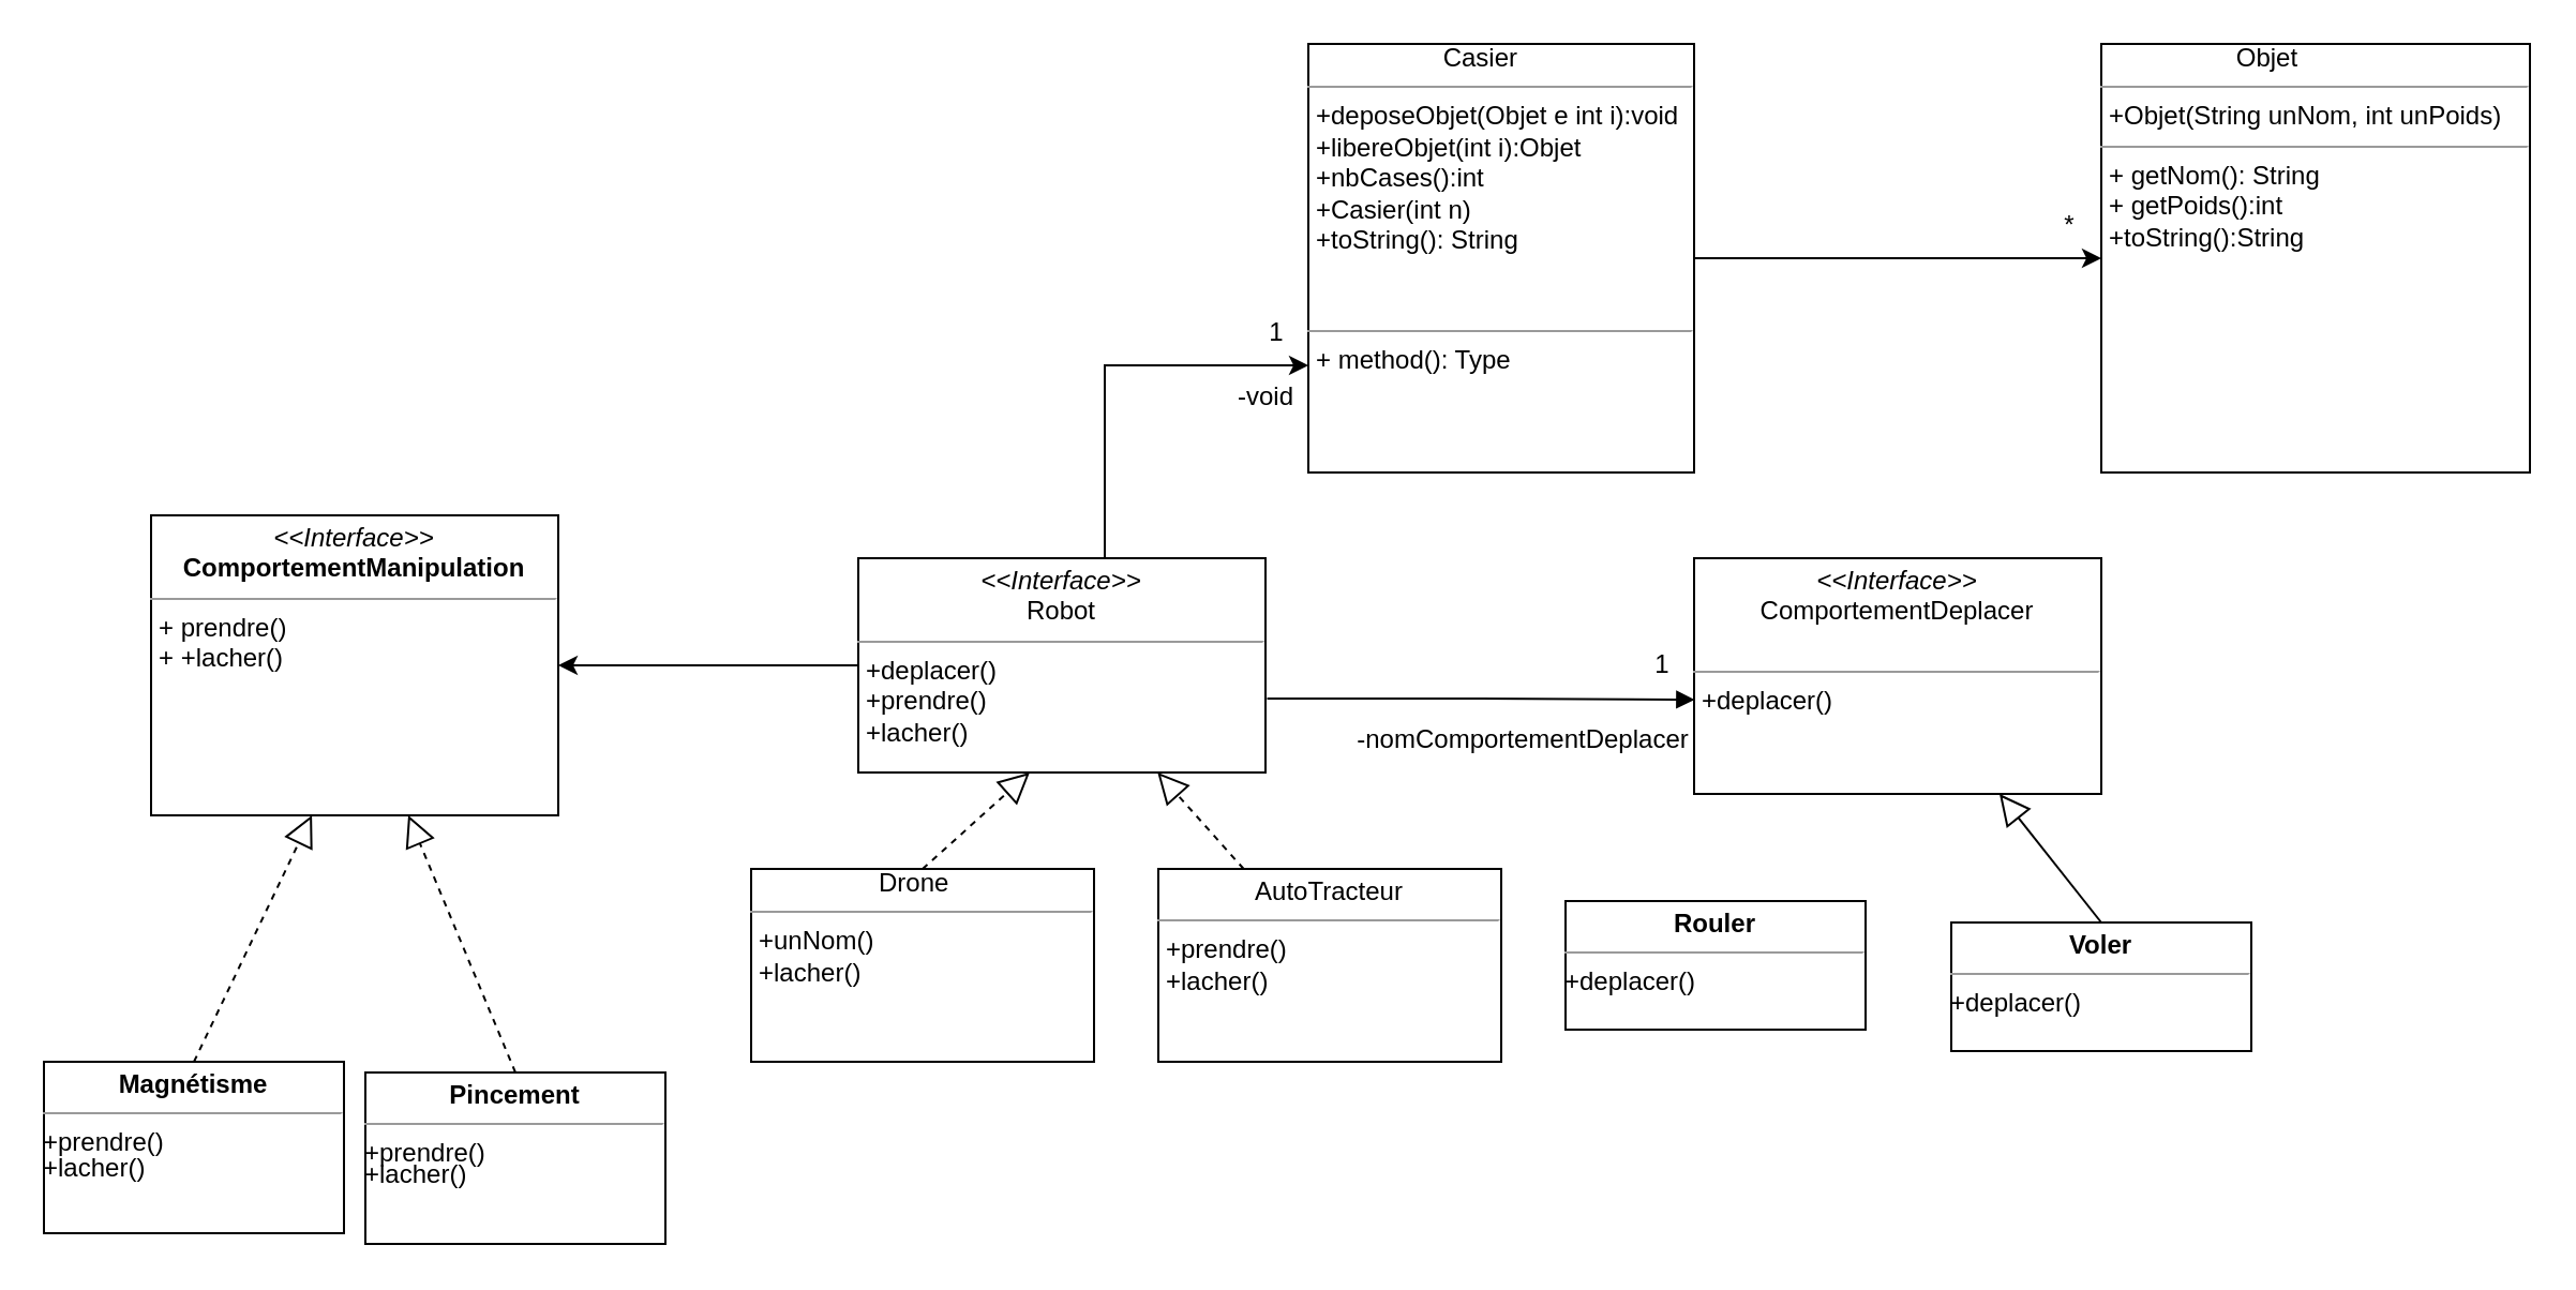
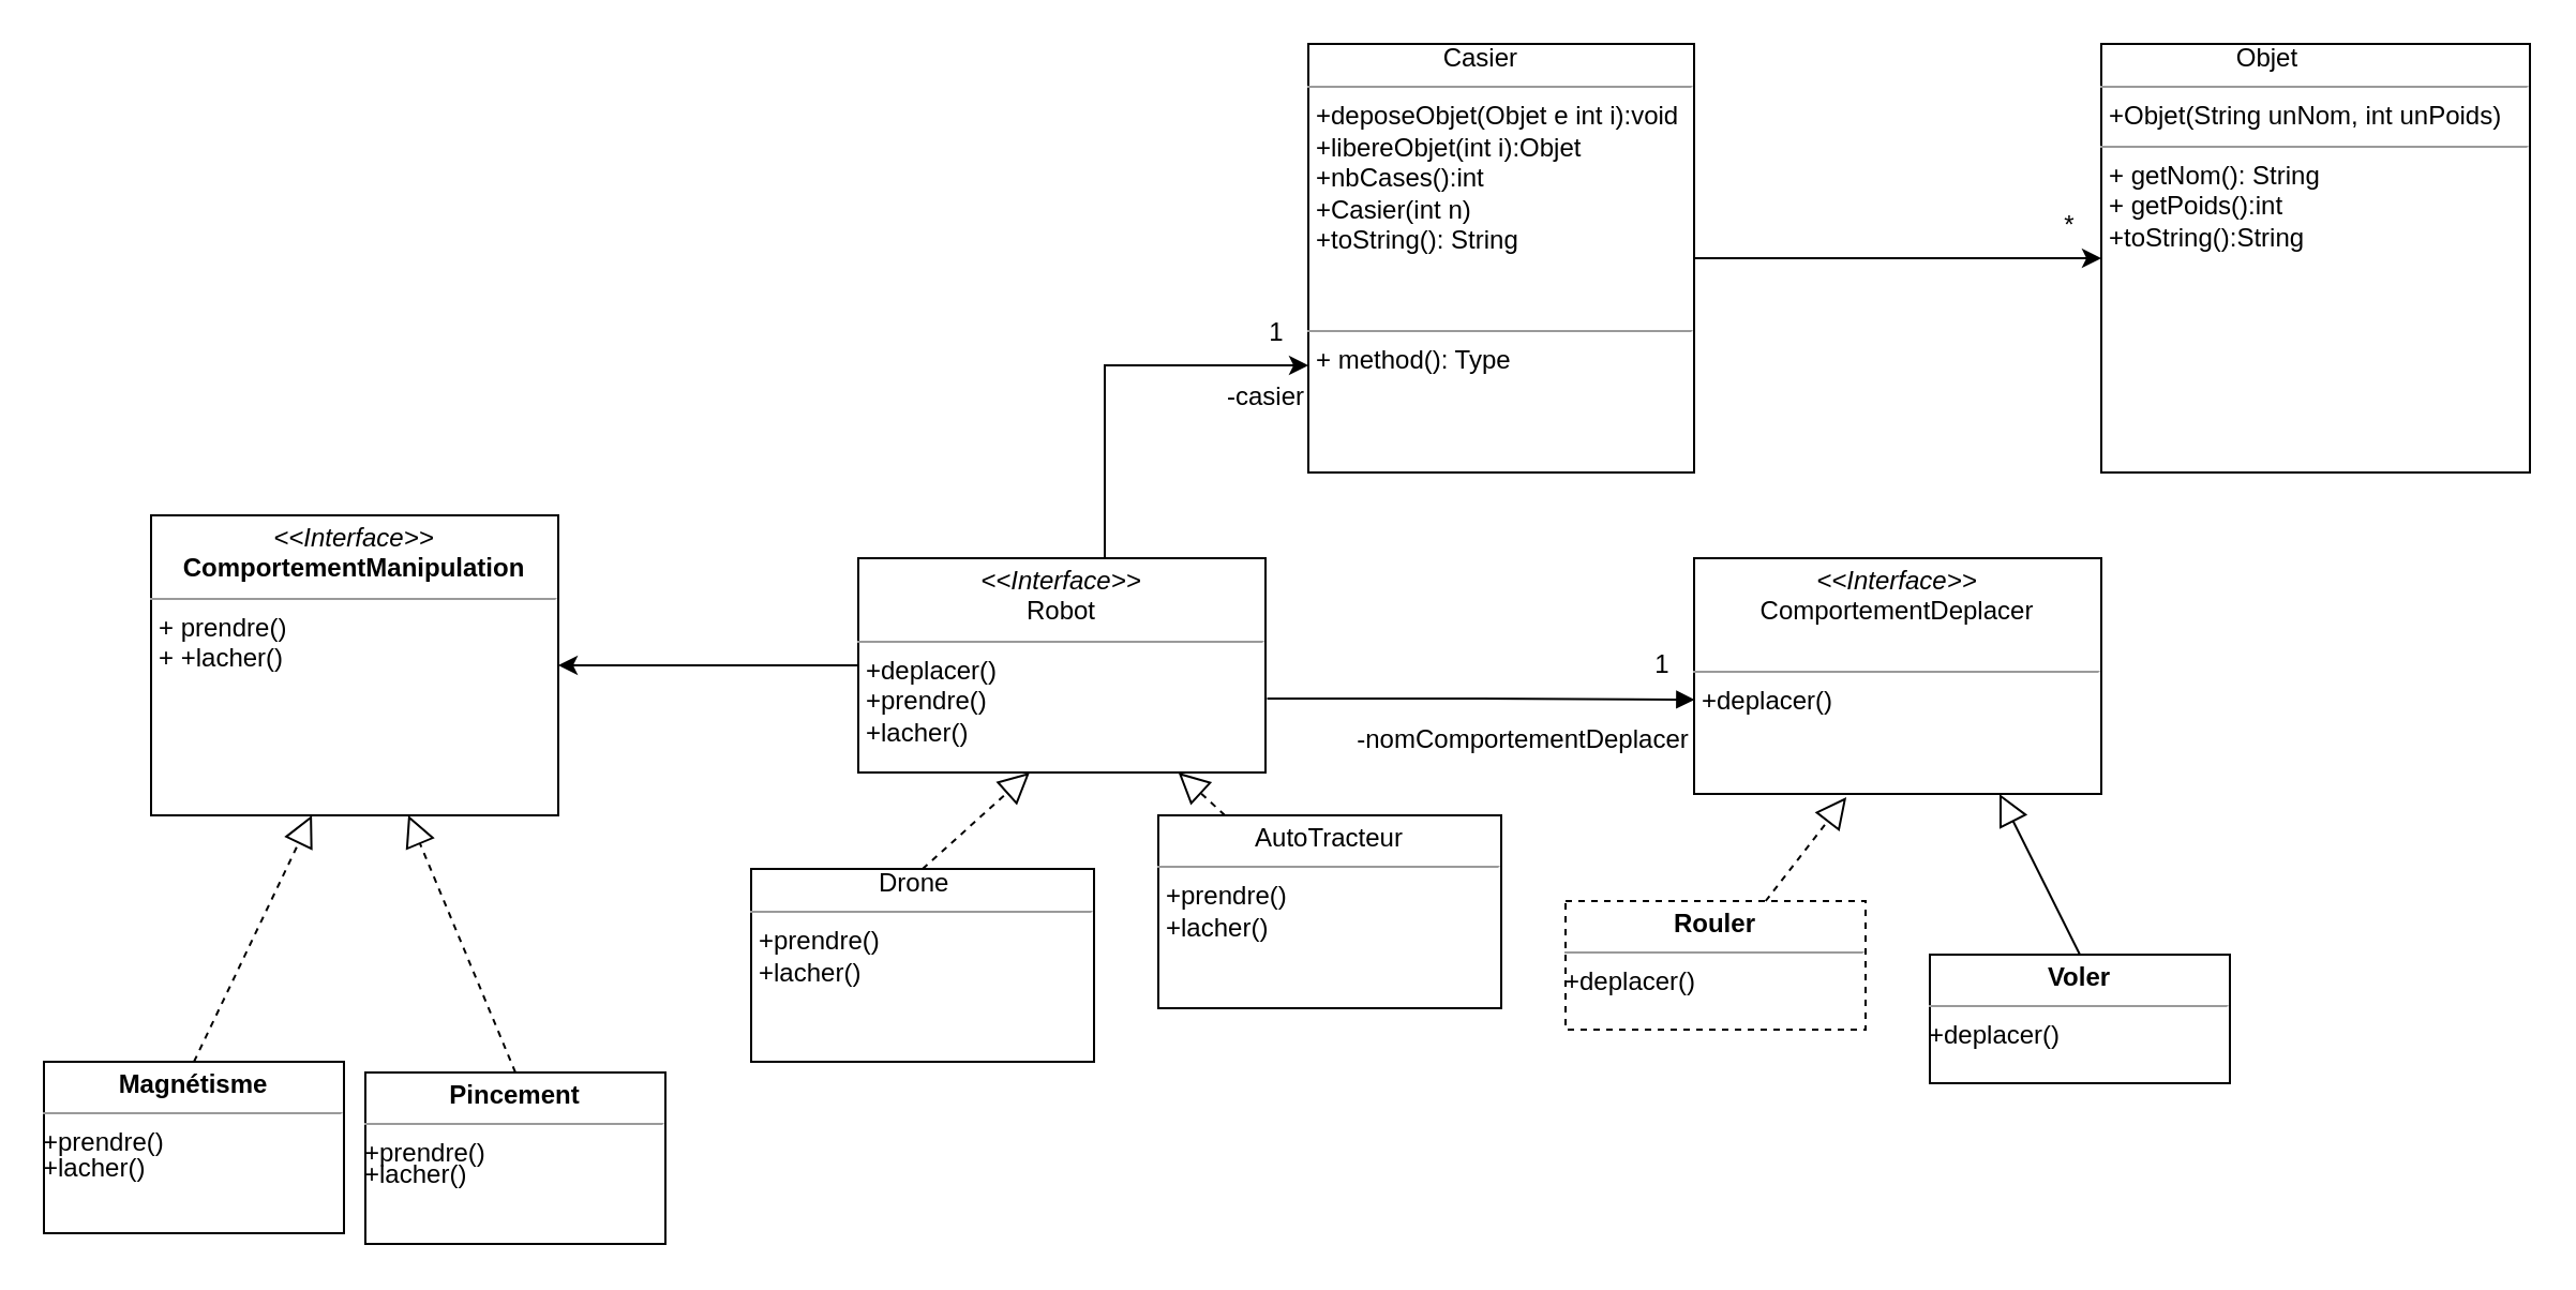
- <mxCell id="20" value="-void" style="text;html=1;align=center;verticalAlign=middle;resizable=0;points=[];autosize=1;strokeColor=none;fillColor=none;" vertex="1" parent="1"><mxGeometry x="560" y="170" width="60" height="30" as="geometry" /></mxCell>
+ <mxCell id="20" value="-casier" style="text;html=1;align=center;verticalAlign=middle;resizable=0;points=[];autosize=1;strokeColor=none;fillColor=none;" vertex="1" parent="1"><mxGeometry x="560" y="170" width="60" height="30" as="geometry" /></mxCell>
+ <mxCell id="17" value="" style="endArrow=block;dashed=1;endFill=0;endSize=12;html=1;rounded=0;entryX=0.374;entryY=1.014;entryDx=0;entryDy=0;entryPerimeter=0;" edge="1" parent="1" source="15" target="13"><mxGeometry width="160" relative="1" as="geometry"><mxPoint x="750" y="300" as="sourcePoint" /><mxPoint x="910" y="300" as="targetPoint" /></mxGeometry></mxCell>
- <mxCell id="9" value="&lt;b&gt;&amp;nbsp;&amp;nbsp;&amp;nbsp;&amp;nbsp;&amp;nbsp;&amp;nbsp;&amp;nbsp;&amp;nbsp;&amp;nbsp;&amp;nbsp;&amp;nbsp;&amp;nbsp;&amp;nbsp;&amp;nbsp;&amp;nbsp;&amp;nbsp;&amp;nbsp; &lt;/b&gt;Drone&lt;hr size=&quot;1&quot;&gt;&lt;p style=&quot;margin:0px;margin-left:4px;&quot;&gt;+unNom()&lt;/p&gt;&lt;p style=&quot;margin:0px;margin-left:4px;&quot;&gt;+lacher()&lt;br&gt;&lt;/p&gt;" style="verticalAlign=top;align=left;overflow=fill;fontSize=12;fontFamily=Helvetica;html=1;" vertex="1" parent="1"><mxGeometry x="350" y="405" width="160" height="90" as="geometry" /></mxCell>
+ <mxCell id="9" value="&lt;b&gt;&amp;nbsp;&amp;nbsp;&amp;nbsp;&amp;nbsp;&amp;nbsp;&amp;nbsp;&amp;nbsp;&amp;nbsp;&amp;nbsp;&amp;nbsp;&amp;nbsp;&amp;nbsp;&amp;nbsp;&amp;nbsp;&amp;nbsp;&amp;nbsp;&amp;nbsp; &lt;/b&gt;Drone&lt;hr size=&quot;1&quot;&gt;&lt;p style=&quot;margin:0px;margin-left:4px;&quot;&gt;+prendre()&lt;/p&gt;&lt;p style=&quot;margin:0px;margin-left:4px;&quot;&gt;+lacher()&lt;br&gt;&lt;/p&gt;" style="verticalAlign=top;align=left;overflow=fill;fontSize=12;fontFamily=Helvetica;html=1;" vertex="1" parent="1"><mxGeometry x="350" y="405" width="160" height="90" as="geometry" /></mxCell>
- <mxCell id="10" value="&lt;p style=&quot;margin:0px;margin-top:4px;text-align:center;&quot;&gt;AutoTracteur&lt;br&gt;&lt;/p&gt;&lt;hr size=&quot;1&quot;&gt;&lt;p style=&quot;margin:0px;margin-left:4px;&quot;&gt;+prendre()&lt;/p&gt;&lt;p style=&quot;margin:0px;margin-left:4px;&quot;&gt;+lacher()&lt;br&gt;&lt;/p&gt;" style="verticalAlign=top;align=left;overflow=fill;fontSize=12;fontFamily=Helvetica;html=1;" vertex="1" parent="1"><mxGeometry x="540" y="405" width="160" height="90" as="geometry" /></mxCell>
+ <mxCell id="10" value="&lt;p style=&quot;margin:0px;margin-top:4px;text-align:center;&quot;&gt;AutoTracteur&lt;br&gt;&lt;/p&gt;&lt;hr size=&quot;1&quot;&gt;&lt;p style=&quot;margin:0px;margin-left:4px;&quot;&gt;+prendre()&lt;/p&gt;&lt;p style=&quot;margin:0px;margin-left:4px;&quot;&gt;+lacher()&lt;br&gt;&lt;/p&gt;" style="verticalAlign=top;align=left;overflow=fill;fontSize=12;fontFamily=Helvetica;html=1;" vertex="1" parent="1"><mxGeometry x="540" y="380" width="160" height="90" as="geometry" /></mxCell>
- <mxCell id="15" value="&lt;p style=&quot;margin:0px;margin-top:4px;text-align:center;&quot;&gt;&lt;b&gt;Rouler&lt;/b&gt;&lt;br&gt;&lt;/p&gt;&lt;hr size=&quot;1&quot;&gt;&lt;div style=&quot;height:2px;&quot;&gt;+deplacer()&lt;/div&gt;" style="verticalAlign=top;align=left;overflow=fill;fontSize=12;fontFamily=Helvetica;html=1;" vertex="1" parent="1"><mxGeometry x="730" y="420" width="140" height="60" as="geometry" /></mxCell>
+ <mxCell id="15" value="&lt;p style=&quot;margin:0px;margin-top:4px;text-align:center;&quot;&gt;&lt;b&gt;Rouler&lt;/b&gt;&lt;br&gt;&lt;/p&gt;&lt;hr size=&quot;1&quot;&gt;&lt;div style=&quot;height:2px;&quot;&gt;+deplacer()&lt;/div&gt;" style="verticalAlign=top;align=left;overflow=fill;fontSize=12;fontFamily=Helvetica;html=1;dashed=1;" vertex="1" parent="1"><mxGeometry x="730" y="420" width="140" height="60" as="geometry" /></mxCell>
- <mxCell id="16" value="&lt;p style=&quot;margin:0px;margin-top:4px;text-align:center;&quot;&gt;&lt;b&gt;Voler&lt;/b&gt;&lt;br&gt;&lt;/p&gt;&lt;hr size=&quot;1&quot;&gt;&lt;div style=&quot;height:2px;&quot;&gt;+deplacer()&lt;/div&gt;" style="verticalAlign=top;align=left;overflow=fill;fontSize=12;fontFamily=Helvetica;html=1;" vertex="1" parent="1"><mxGeometry x="910" y="430" width="140" height="60" as="geometry" /></mxCell>
+ <mxCell id="16" value="&lt;p style=&quot;margin:0px;margin-top:4px;text-align:center;&quot;&gt;&lt;b&gt;Voler&lt;/b&gt;&lt;br&gt;&lt;/p&gt;&lt;hr size=&quot;1&quot;&gt;&lt;div style=&quot;height:2px;&quot;&gt;+deplacer()&lt;/div&gt;" style="verticalAlign=top;align=left;overflow=fill;fontSize=12;fontFamily=Helvetica;html=1;" vertex="1" parent="1"><mxGeometry x="900" y="445" width="140" height="60" as="geometry" /></mxCell>
